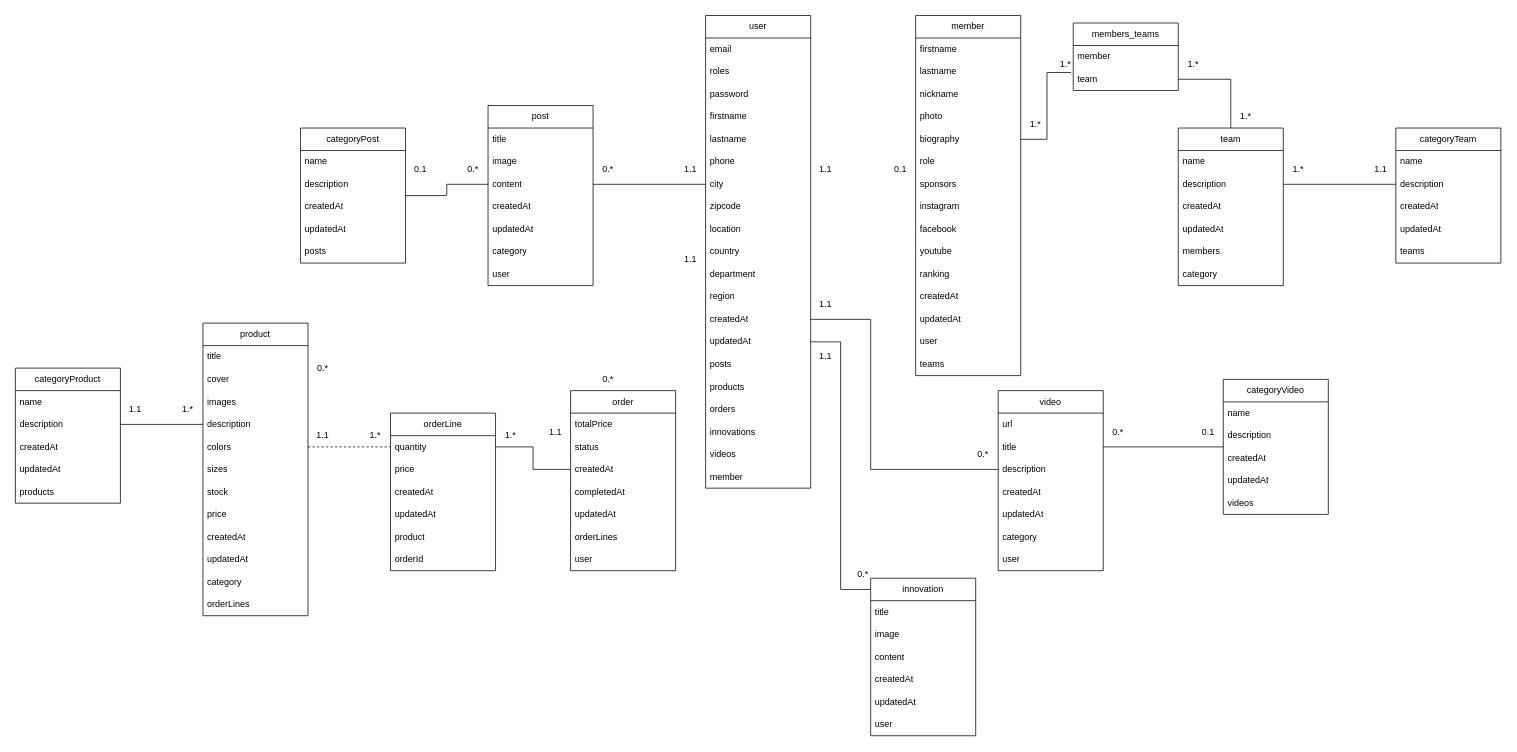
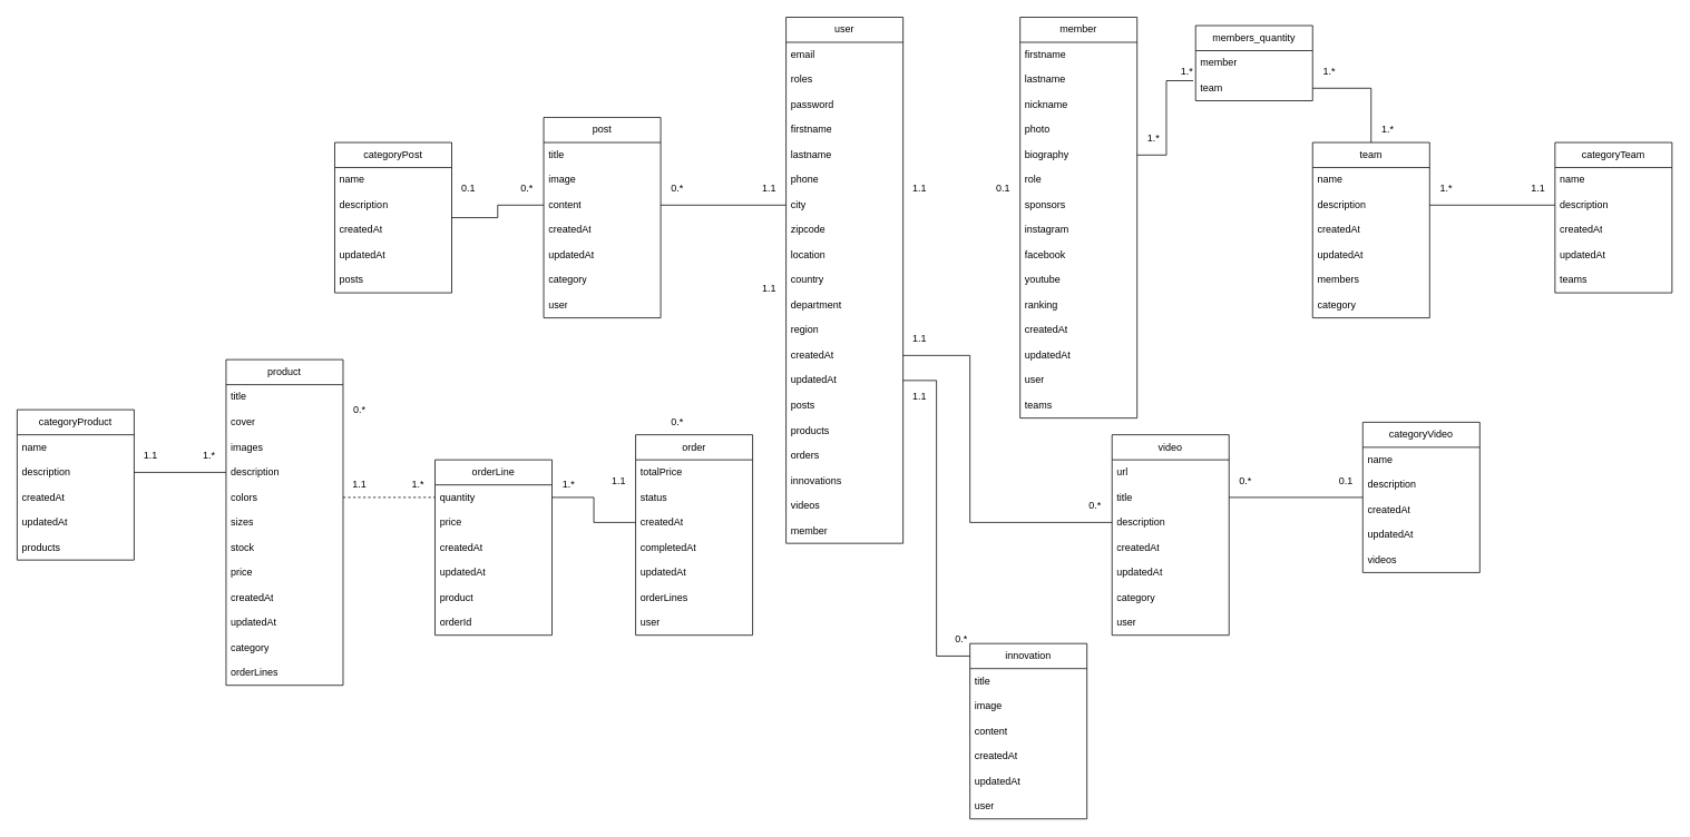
- <mxCell id="154" value="members_teams" style="swimlane;fontStyle=0;childLayout=stackLayout;horizontal=1;startSize=30;horizontalStack=0;resizeParent=1;resizeParentMax=0;resizeLast=0;collapsible=1;marginBottom=0;whiteSpace=wrap;html=1;" parent="1" vertex="1"><mxGeometry x="1430" y="30" width="140" height="90" as="geometry" /></mxCell>
+ <mxCell id="154" value="members_quantity" style="swimlane;fontStyle=0;childLayout=stackLayout;horizontal=1;startSize=30;horizontalStack=0;resizeParent=1;resizeParentMax=0;resizeLast=0;collapsible=1;marginBottom=0;whiteSpace=wrap;html=1;" parent="1" vertex="1"><mxGeometry x="1430" y="30" width="140" height="90" as="geometry" /></mxCell>
